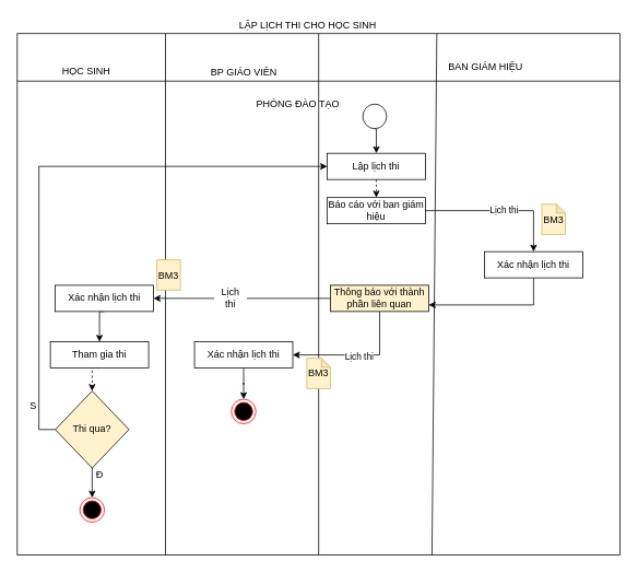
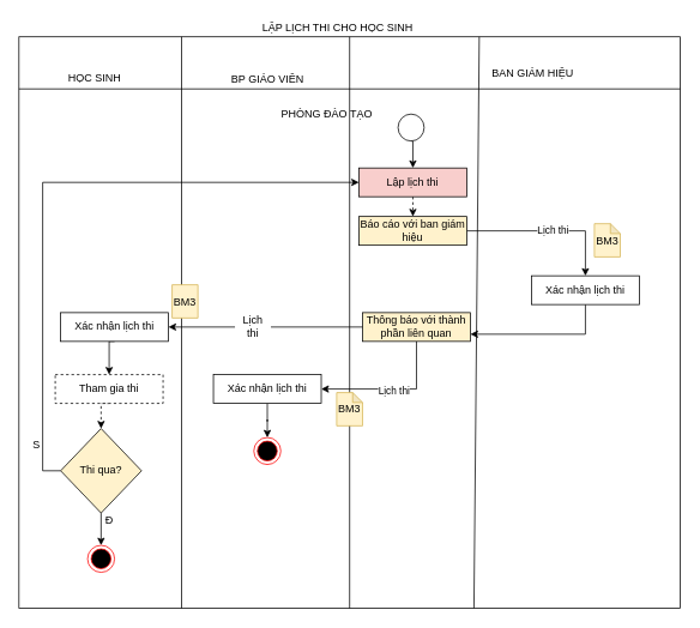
- <mxCell id="17" value="Lập lịch thi" style="rounded=0;whiteSpace=wrap;html=1;" parent="1" vertex="1"><mxGeometry x="399" y="186" width="120" height="32" as="geometry" /></mxCell>
+ <mxCell id="17" value="Lập lịch thi" style="rounded=0;whiteSpace=wrap;html=1;fillColor=#f8cecc;" parent="1" vertex="1"><mxGeometry x="399" y="186" width="120" height="32" as="geometry" /></mxCell>
- <mxCell id="20" value="Báo cáo với ban giám hiệu" style="rounded=0;whiteSpace=wrap;html=1;" parent="1" vertex="1"><mxGeometry x="399" y="240" width="120" height="32" as="geometry" /></mxCell>
+ <mxCell id="20" value="Báo cáo với ban giám hiệu" style="rounded=0;whiteSpace=wrap;html=1;fillColor=#fff2cc;" parent="1" vertex="1"><mxGeometry x="399" y="240" width="120" height="32" as="geometry" /></mxCell>
- <mxCell id="35" value="Tham gia thi" style="rounded=0;whiteSpace=wrap;html=1;" parent="1" vertex="1"><mxGeometry x="61" y="416" width="120" height="32" as="geometry" /></mxCell>
+ <mxCell id="35" value="Tham gia thi" style="rounded=0;whiteSpace=wrap;html=1;dashed=1;" parent="1" vertex="1"><mxGeometry x="61" y="416" width="120" height="32" as="geometry" /></mxCell>
